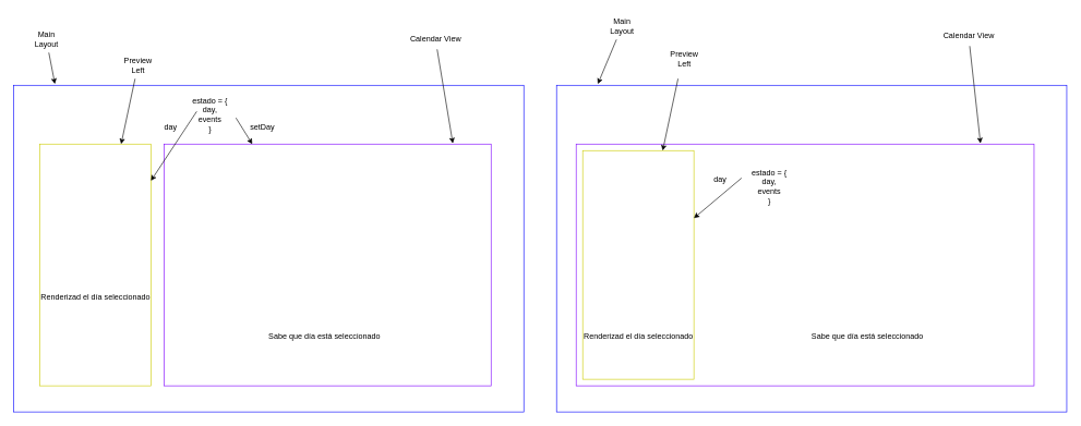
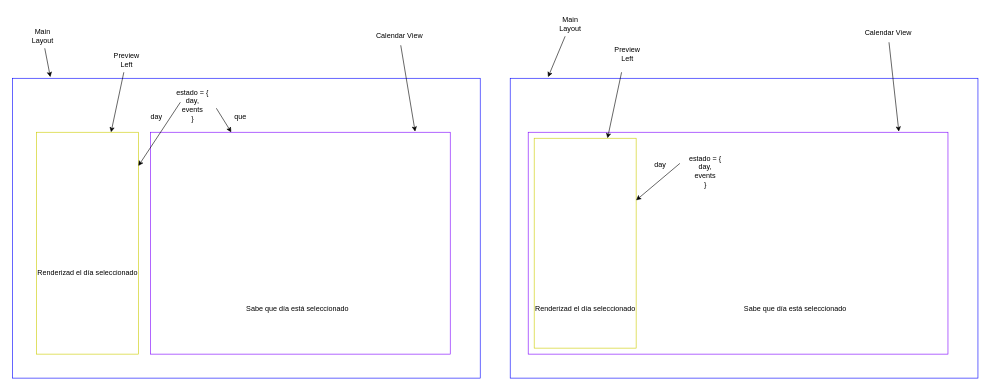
- <mxCell id="14" value="setDay" style="text;html=1;align=center;verticalAlign=middle;resizable=0;points=[];autosize=1;strokeColor=none;fillColor=none;" parent="1" vertex="1"><mxGeometry x="370" y="180" width="60" height="30" as="geometry" /></mxCell>
+ <mxCell id="14" value="que" style="text;html=1;align=center;verticalAlign=middle;resizable=0;points=[];autosize=1;strokeColor=none;fillColor=none;" parent="1" vertex="1"><mxGeometry x="370" y="180" width="60" height="30" as="geometry" /></mxCell>
